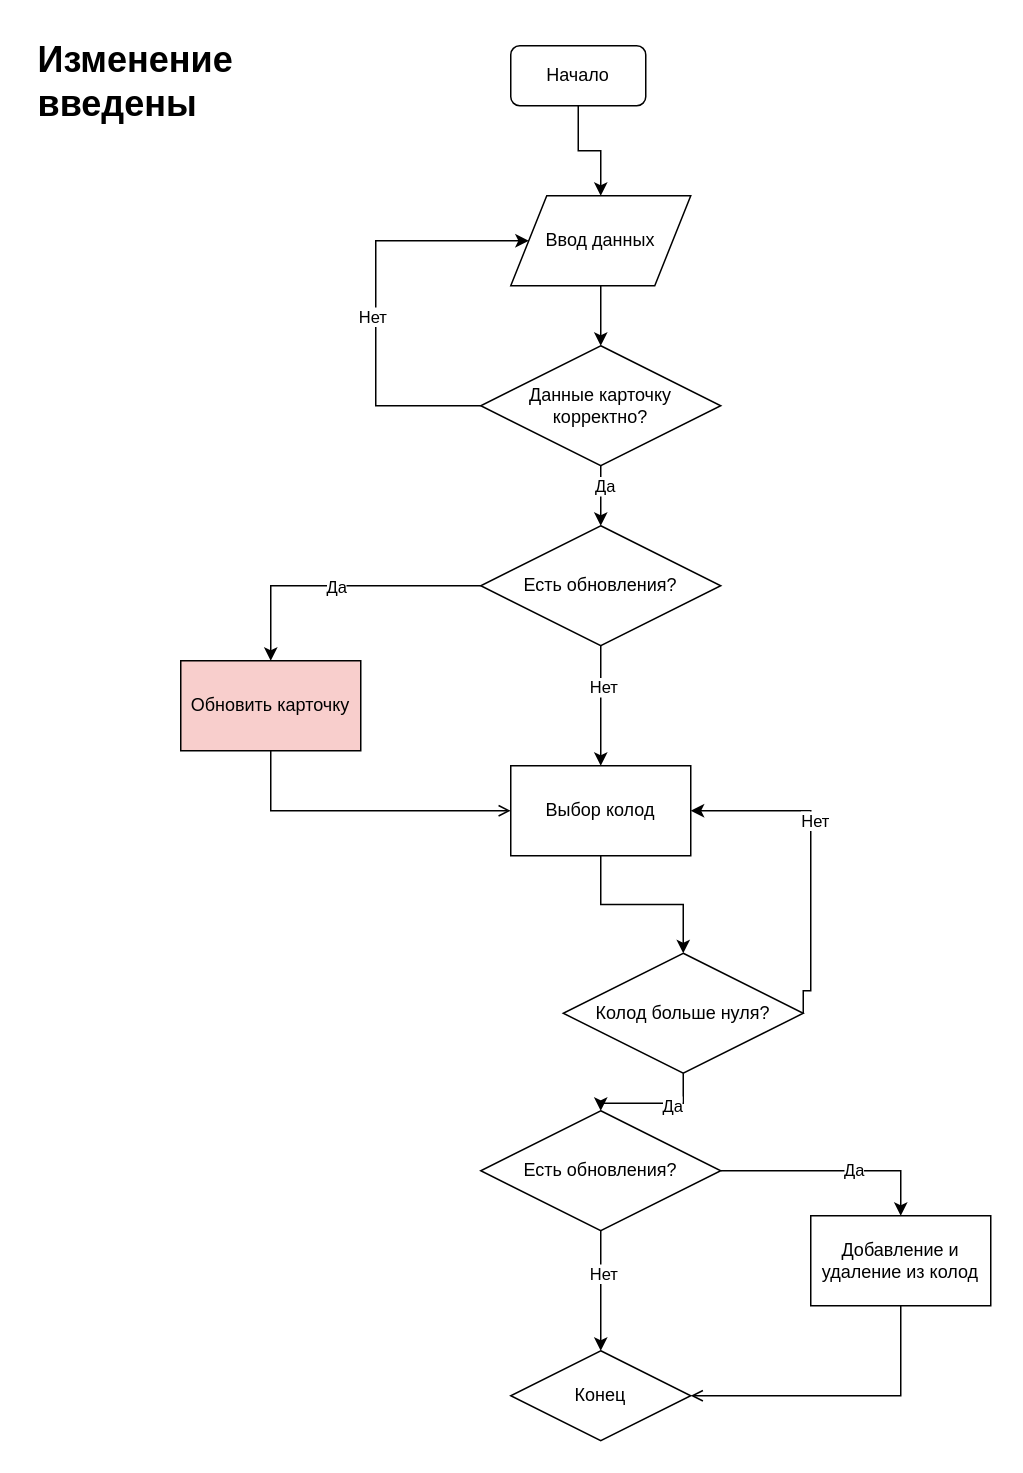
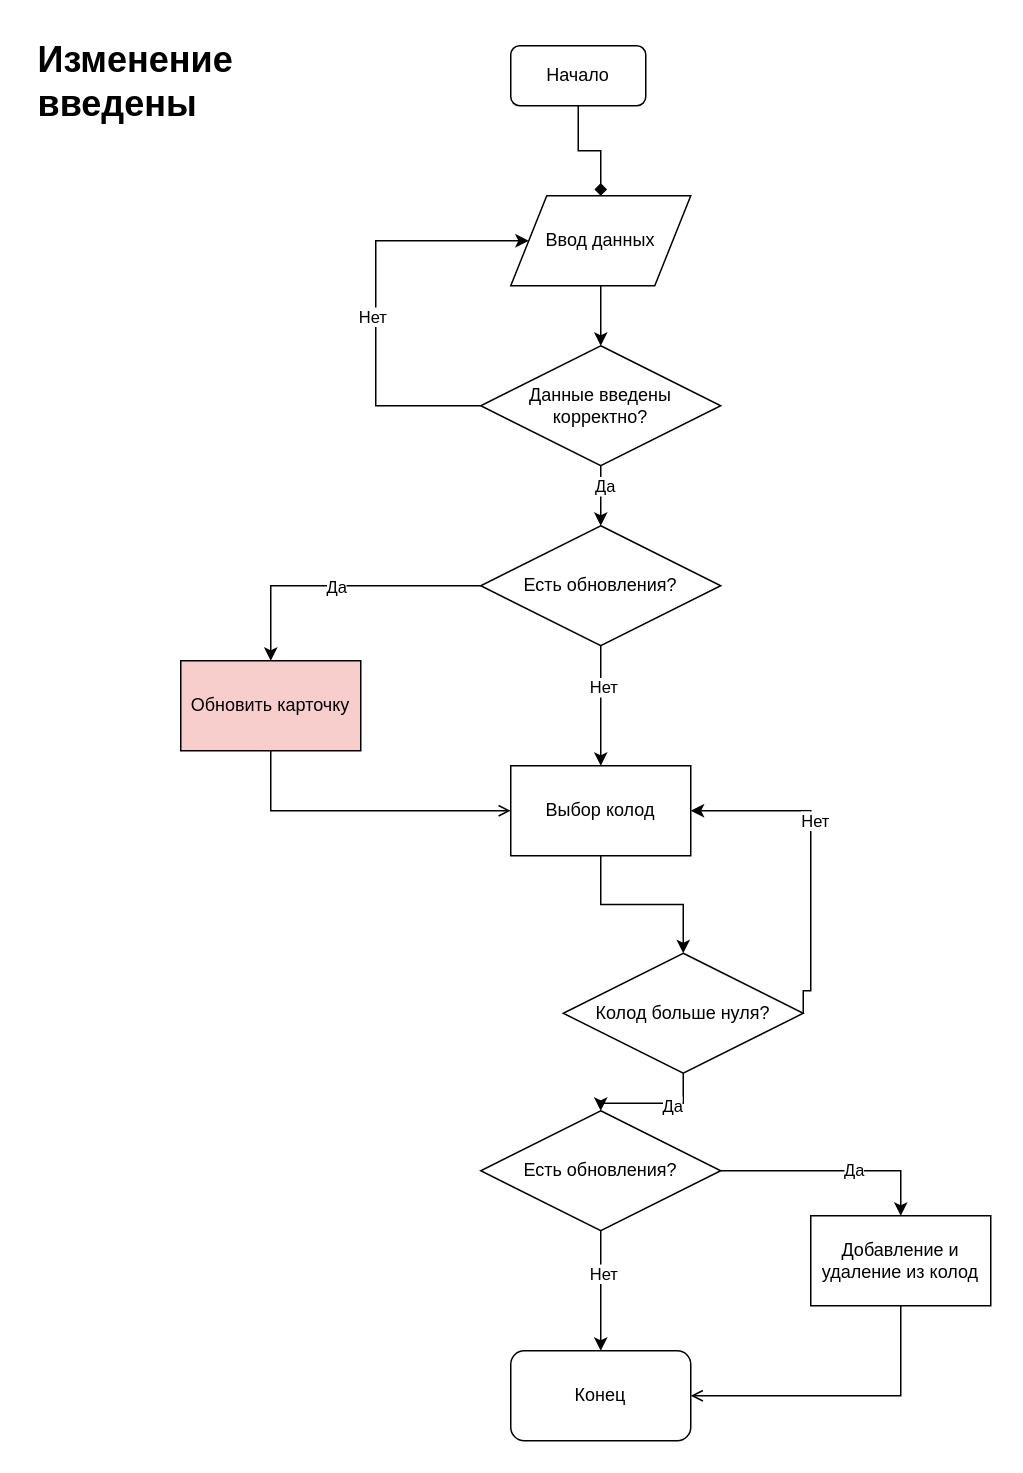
- <mxCell id="3" style="edgeStyle=orthogonalEdgeStyle;rounded=0;orthogonalLoop=1;jettySize=auto;html=1;exitX=0.5;exitY=1;exitDx=0;exitDy=0;entryX=0.5;entryY=0;entryDx=0;entryDy=0;" edge="1" parent="1" source="4" target="6"><mxGeometry relative="1" as="geometry" /></mxCell>
+ <mxCell id="3" style="edgeStyle=orthogonalEdgeStyle;rounded=0;orthogonalLoop=1;jettySize=auto;html=1;exitX=0.5;exitY=1;exitDx=0;exitDy=0;entryX=0.5;entryY=0;entryDx=0;entryDy=0;endArrow=diamond;" edge="1" parent="1" source="4" target="6"><mxGeometry relative="1" as="geometry" /></mxCell>
- <mxCell id="11" value="Данные карточку корректно?" style="rhombus;whiteSpace=wrap;html=1;" vertex="1" parent="1"><mxGeometry x="320" y="230" width="160" height="80" as="geometry" /></mxCell>
+ <mxCell id="11" value="Данные введены корректно?" style="rhombus;whiteSpace=wrap;html=1;" vertex="1" parent="1"><mxGeometry x="320" y="230" width="160" height="80" as="geometry" /></mxCell>
- <mxCell id="33" value="Конец" style="rhombus;whiteSpace=wrap;html=1;" vertex="1" parent="1"><mxGeometry x="340" y="900" width="120" height="60" as="geometry" /></mxCell>
+ <mxCell id="33" value="Конец" style="rounded=1;whiteSpace=wrap;html=1;" vertex="1" parent="1"><mxGeometry x="340" y="900" width="120" height="60" as="geometry" /></mxCell>
